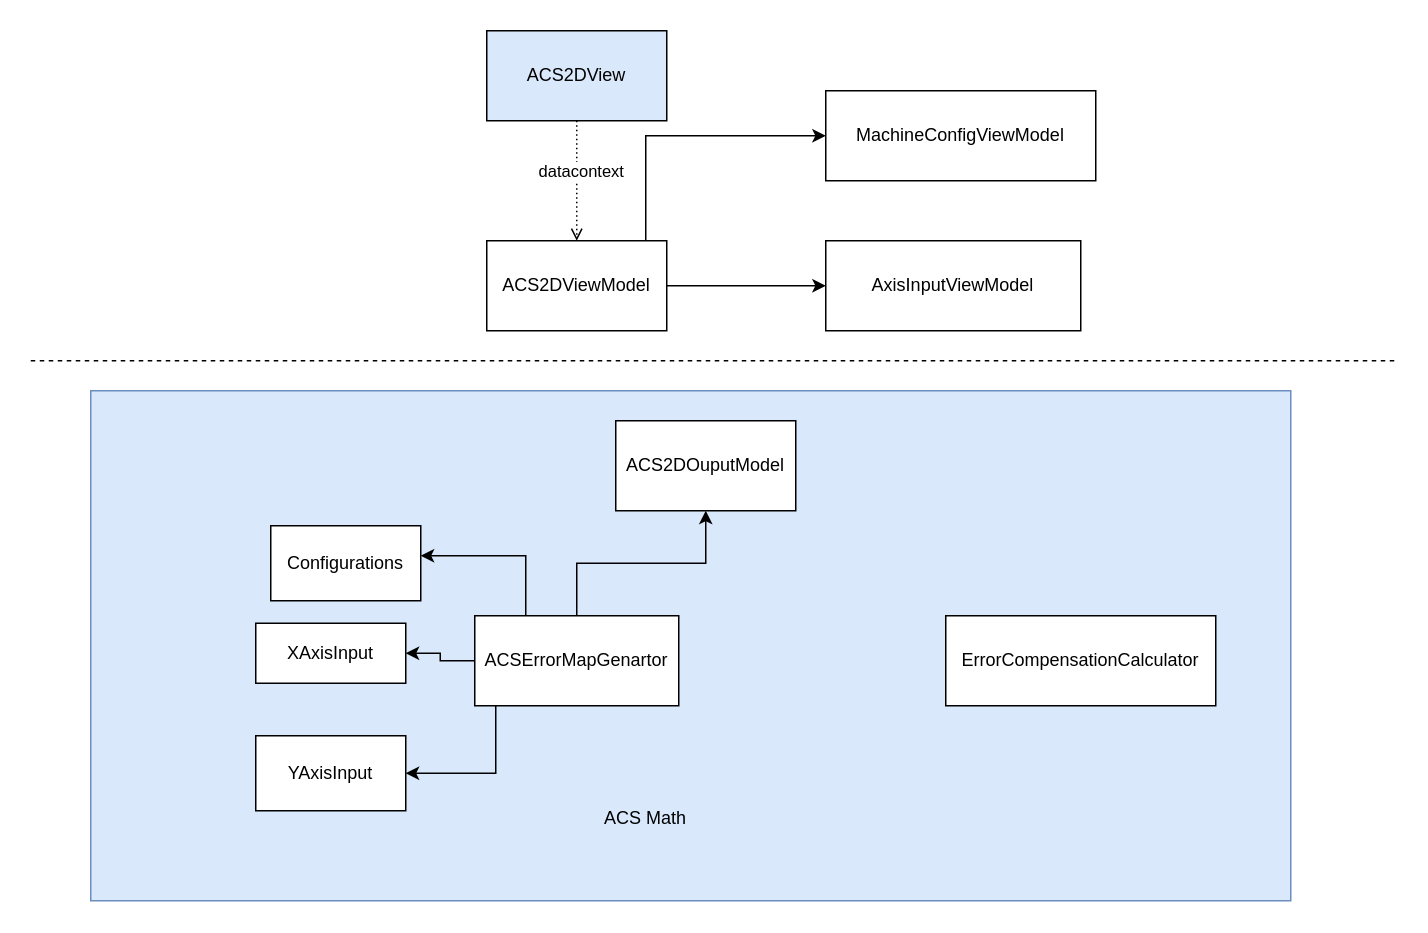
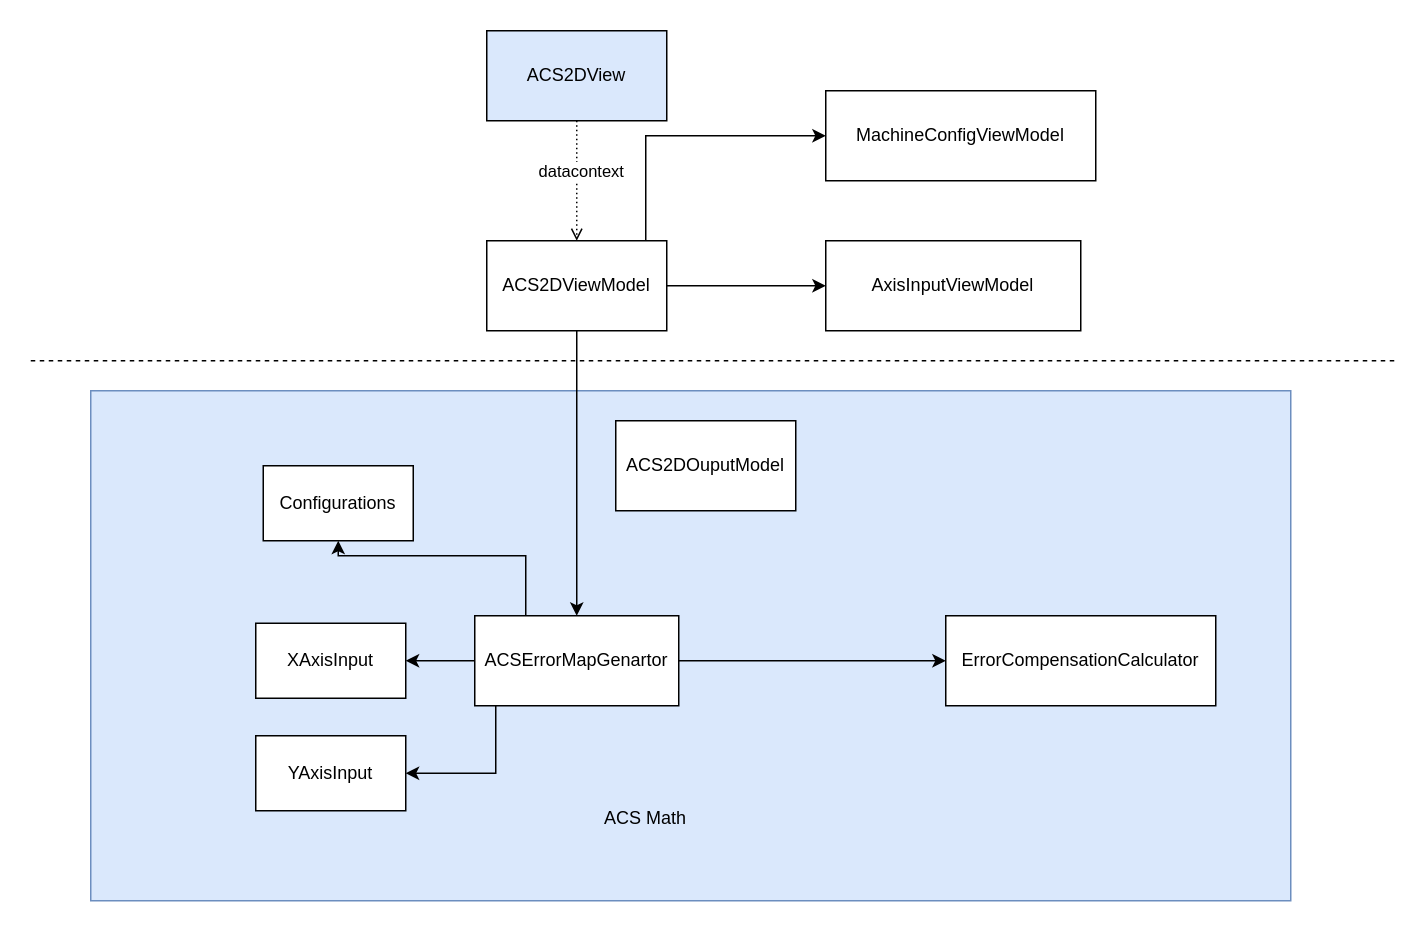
+ <mxCell id="6" style="edgeStyle=orthogonalEdgeStyle;rounded=0;orthogonalLoop=1;jettySize=auto;html=1;" edge="1" parent="1" source="9" target="18"><mxGeometry relative="1" as="geometry" /></mxCell>
- <mxCell id="11" value="Configurations" style="rounded=0;whiteSpace=wrap;html=1;" vertex="1" parent="1"><mxGeometry x="180" y="350" width="100" height="50" as="geometry" /></mxCell>
+ <mxCell id="11" value="Configurations" style="rounded=0;whiteSpace=wrap;html=1;" vertex="1" parent="1"><mxGeometry x="175" y="310" width="100" height="50" as="geometry" /></mxCell>
- <mxCell id="17" style="edgeStyle=orthogonalEdgeStyle;rounded=0;orthogonalLoop=1;jettySize=auto;html=1;" edge="1" parent="1" source="18" target="20"><mxGeometry relative="1" as="geometry" /></mxCell>
+ <mxCell id="17" style="edgeStyle=orthogonalEdgeStyle;rounded=0;orthogonalLoop=1;jettySize=auto;html=1;" edge="1" parent="1" source="18" target="19"><mxGeometry relative="1" as="geometry" /></mxCell>
- <mxCell id="12" value="XAxisInput" style="rounded=0;whiteSpace=wrap;html=1;" vertex="1" parent="1"><mxGeometry x="170" y="415" width="100" height="40" as="geometry" /></mxCell>
+ <mxCell id="12" value="XAxisInput" style="rounded=0;whiteSpace=wrap;html=1;" vertex="1" parent="1"><mxGeometry x="170" y="415" width="100" height="50" as="geometry" /></mxCell>
